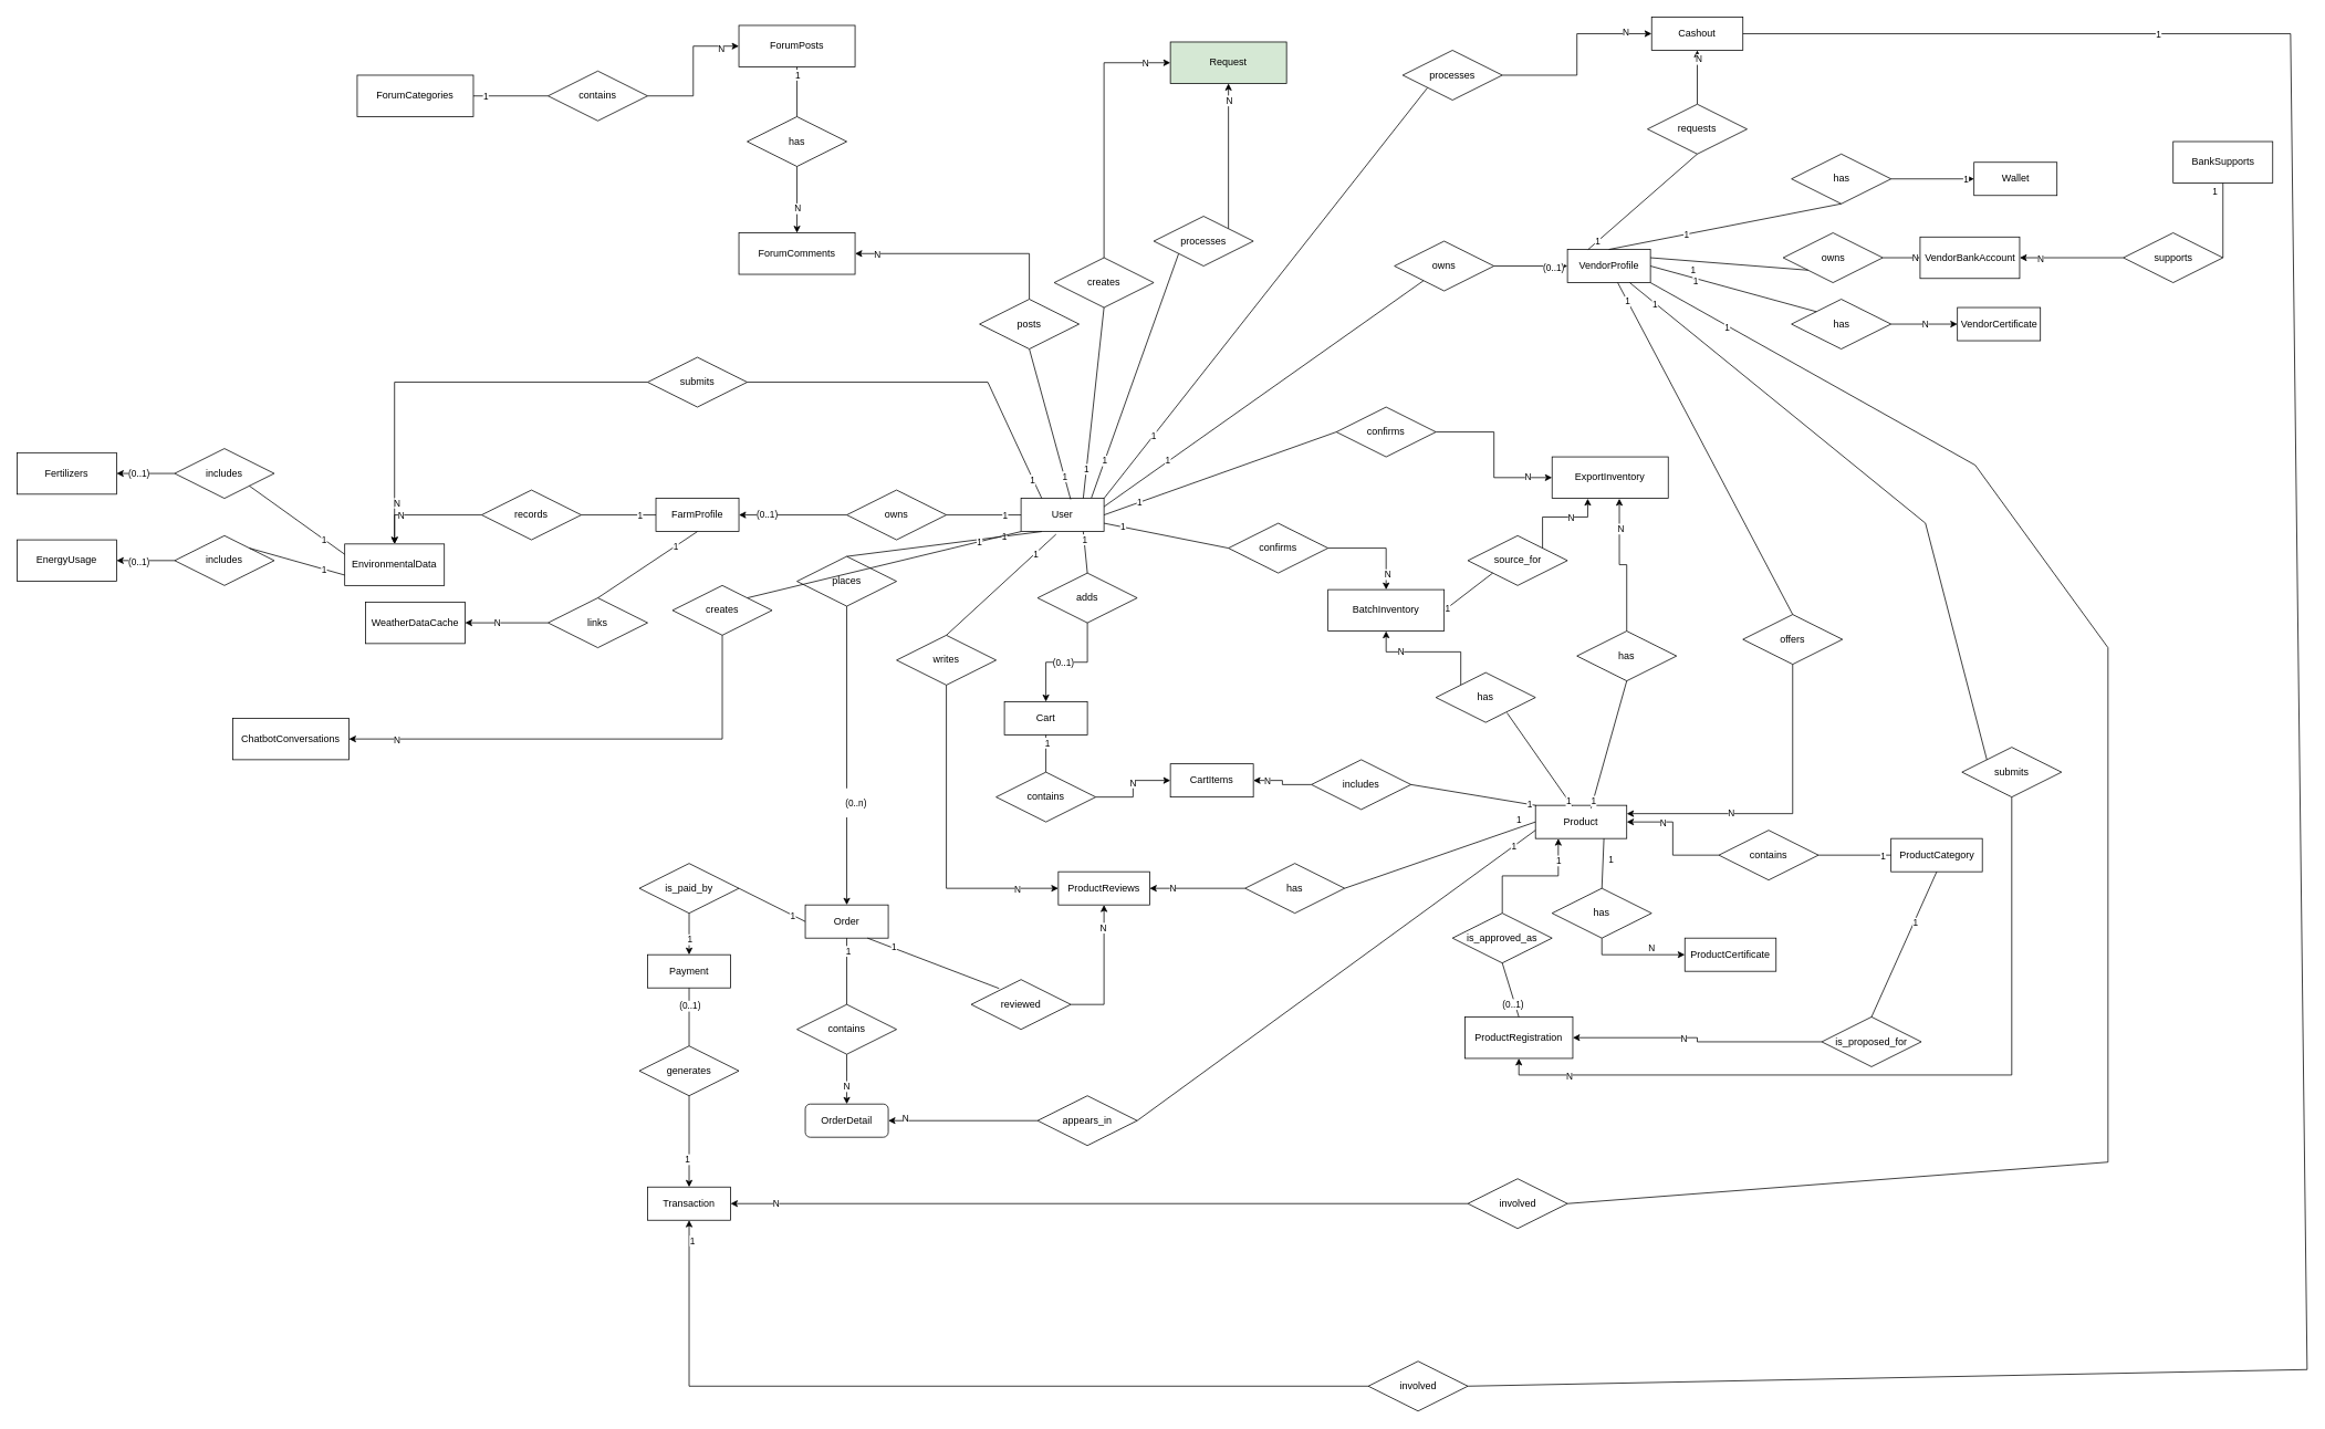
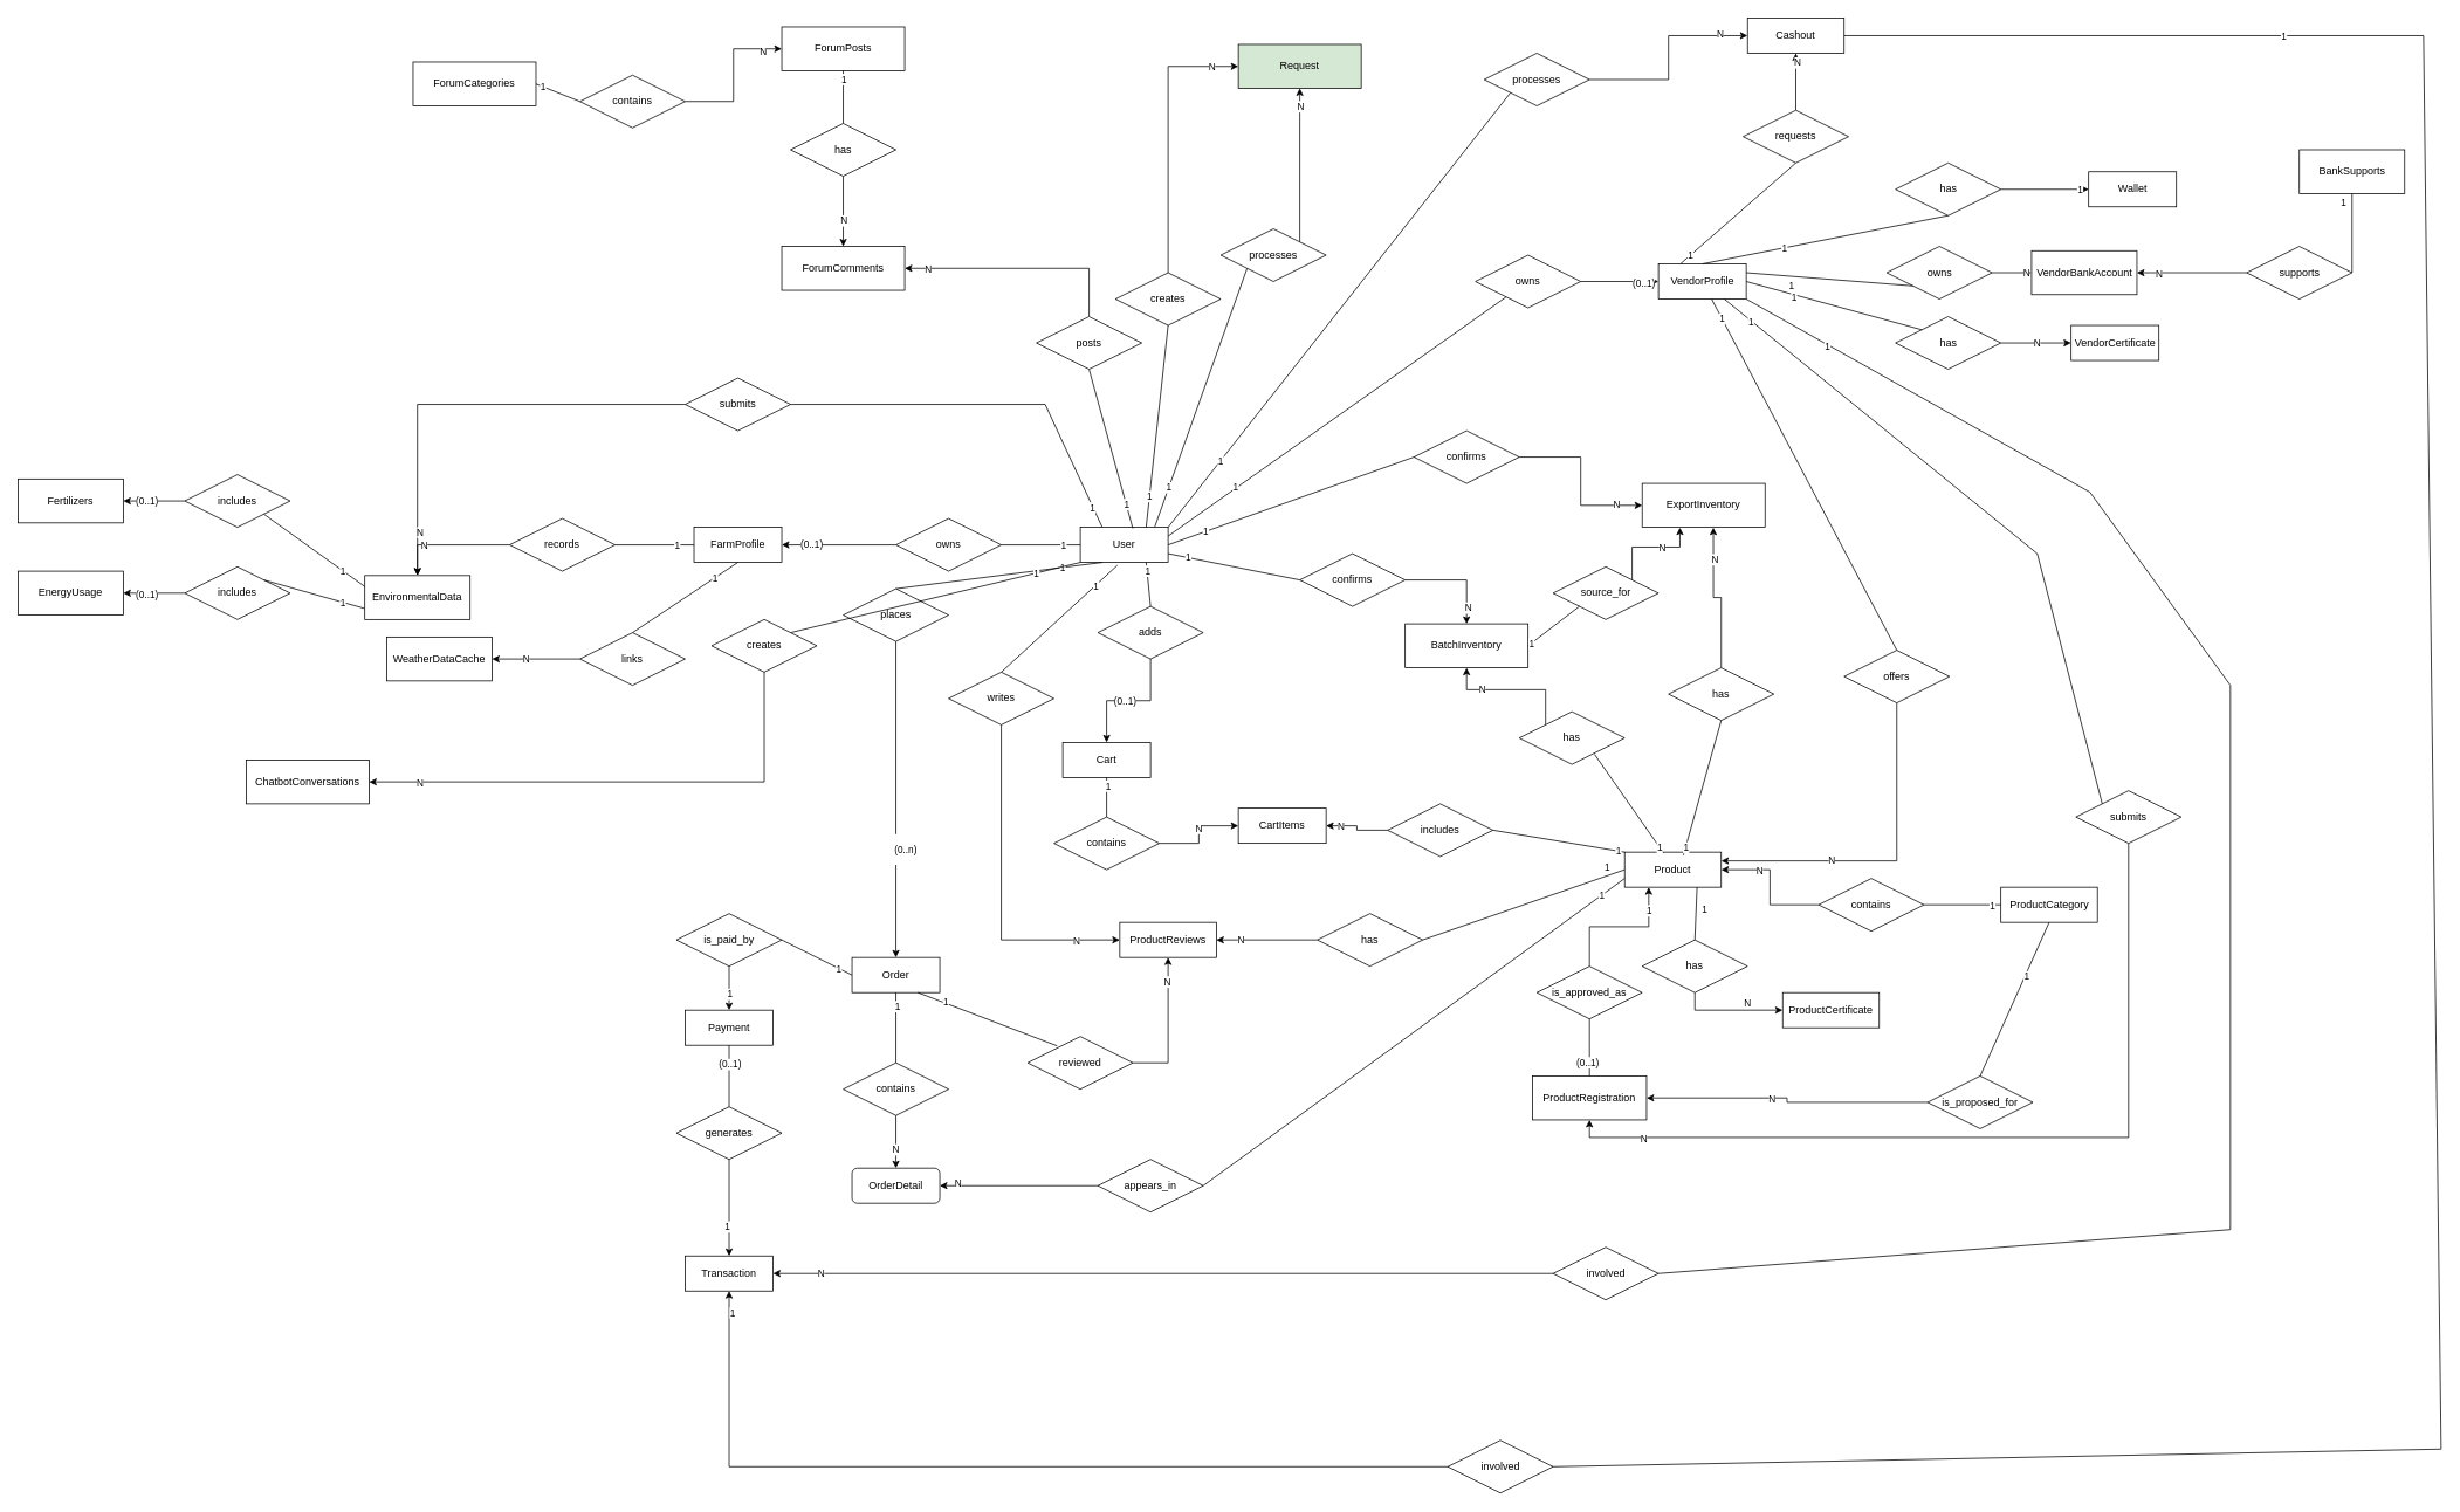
- <mxCell id="203" value="&lt;p style=&quot;white-space-collapse: preserve;&quot; dir=&quot;auto&quot;&gt;ForumCategories&lt;/p&gt;" style="whiteSpace=wrap;html=1;align=center;" vertex="1" parent="1"><mxGeometry x="430" y="90" width="140" height="50" as="geometry" /></mxCell>
+ <mxCell id="203" value="&lt;p style=&quot;white-space-collapse: preserve;&quot; dir=&quot;auto&quot;&gt;ForumCategories&lt;/p&gt;" style="whiteSpace=wrap;html=1;align=center;" vertex="1" parent="1"><mxGeometry x="470" y="70" width="140" height="50" as="geometry" /></mxCell>
- <mxCell id="88" value="&lt;span data-end=&quot;435&quot; data-start=&quot;392&quot;&gt; ProductRegistration&lt;/span&gt;" style="whiteSpace=wrap;html=1;align=center;" parent="1" vertex="1"><mxGeometry x="1765" y="1225" width="130" height="50" as="geometry" /></mxCell>
+ <mxCell id="88" value="&lt;span data-end=&quot;435&quot; data-start=&quot;392&quot;&gt; ProductRegistration&lt;/span&gt;" style="whiteSpace=wrap;html=1;align=center;" parent="1" vertex="1"><mxGeometry x="1745" y="1225" width="130" height="50" as="geometry" /></mxCell>
